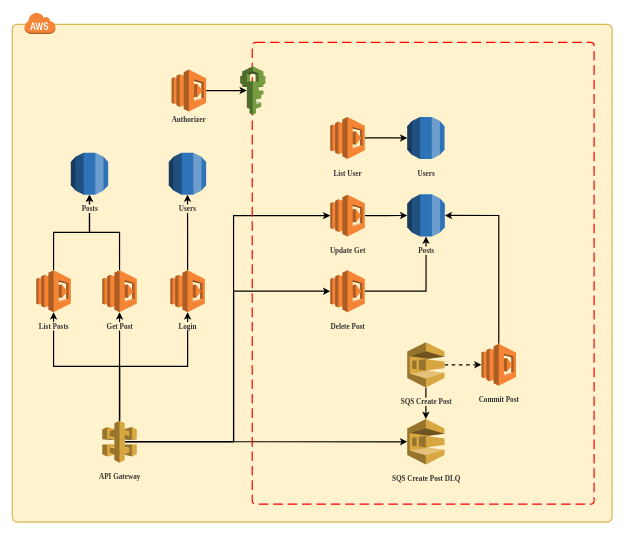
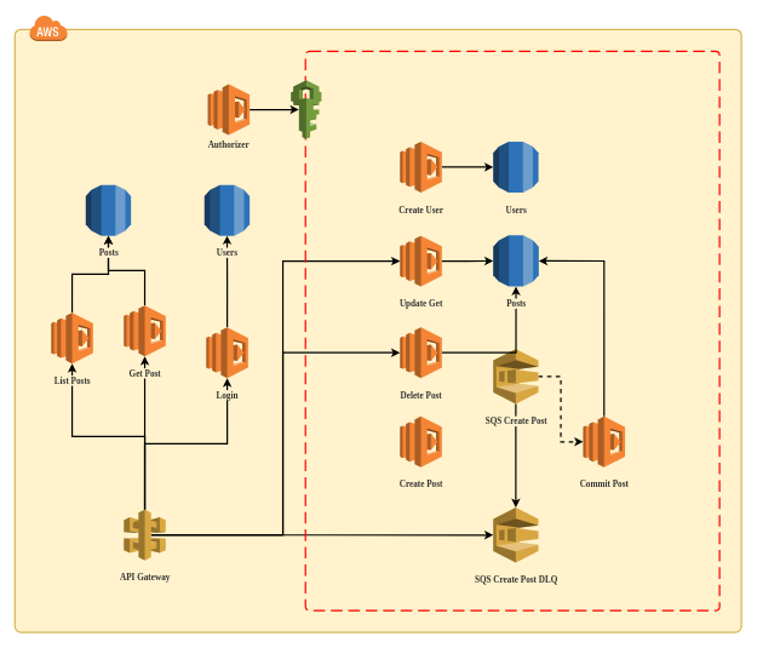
- <mxCell id="22" value="List User" style="outlineConnect=0;dashed=0;verticalLabelPosition=bottom;verticalAlign=top;align=center;html=1;shape=mxgraph.aws3.lambda;fillColor=#F58534;gradientColor=none;fontStyle=1;fontFamily=Verdana;labelBackgroundColor=#FFF2CC;fontColor=#333333;spacingTop=10;" vertex="1" parent="1"><mxGeometry x="550.14" y="194.5" width="57.58" height="70" as="geometry" /></mxCell>
+ <mxCell id="22" value="Create User" style="outlineConnect=0;dashed=0;verticalLabelPosition=bottom;verticalAlign=top;align=center;html=1;shape=mxgraph.aws3.lambda;fillColor=#F58534;gradientColor=none;fontStyle=1;fontFamily=Verdana;labelBackgroundColor=#FFF2CC;fontColor=#333333;spacingTop=10;" vertex="1" parent="1"><mxGeometry x="550.14" y="194.5" width="57.58" height="70" as="geometry" /></mxCell>
- <mxCell id="16" value="List Posts" style="outlineConnect=0;dashed=0;verticalLabelPosition=bottom;verticalAlign=top;align=center;html=1;shape=mxgraph.aws3.lambda;fillColor=#F58534;gradientColor=none;fontFamily=Verdana;fontStyle=1;labelBackgroundColor=#FFF2CC;fontColor=#333333;spacingTop=10;" vertex="1" parent="1"><mxGeometry x="60" y="450" width="57.58" height="70" as="geometry" /></mxCell>
+ <mxCell id="16" value="List Posts" style="outlineConnect=0;dashed=0;verticalLabelPosition=bottom;verticalAlign=top;align=center;html=1;shape=mxgraph.aws3.lambda;fillColor=#F58534;gradientColor=none;fontFamily=Verdana;fontStyle=1;labelBackgroundColor=#FFF2CC;fontColor=#333333;spacingTop=10;" vertex="1" parent="1"><mxGeometry x="70" y="430" width="57.58" height="70" as="geometry" /></mxCell>
- <mxCell id="18" value="Get Post" style="outlineConnect=0;dashed=0;verticalLabelPosition=bottom;verticalAlign=top;align=center;html=1;shape=mxgraph.aws3.lambda;fillColor=#F58534;gradientColor=none;labelBackgroundColor=#FFF2CC;fontColor=#333333;fontFamily=Verdana;fontStyle=1;spacingTop=10;" vertex="1" parent="1"><mxGeometry x="170" y="450" width="57.58" height="70" as="geometry" /></mxCell>
+ <mxCell id="18" value="Get Post" style="outlineConnect=0;dashed=0;verticalLabelPosition=bottom;verticalAlign=top;align=center;html=1;shape=mxgraph.aws3.lambda;fillColor=#F58534;gradientColor=none;labelBackgroundColor=#FFF2CC;fontColor=#333333;fontFamily=Verdana;fontStyle=1;spacingTop=10;" vertex="1" parent="1"><mxGeometry x="170" y="420" width="57.58" height="70" as="geometry" /></mxCell>
+ <mxCell id="25" value="Create Post" style="outlineConnect=0;dashed=0;verticalLabelPosition=bottom;verticalAlign=top;align=center;html=1;shape=mxgraph.aws3.lambda;fillColor=#F58534;gradientColor=none;labelBackgroundColor=#FFF2CC;spacingTop=10;fontColor=#333333;fontFamily=Verdana;fontStyle=1" vertex="1" parent="1"><mxGeometry x="550.14" y="572.75" width="57.58" height="70" as="geometry" /></mxCell>
- <mxCell id="28" value="SQS Create Post" style="outlineConnect=0;dashed=0;verticalLabelPosition=bottom;verticalAlign=top;align=center;html=1;shape=mxgraph.aws3.sqs;fillColor=#D9A741;gradientColor=none;fontStyle=1;fontFamily=Verdana;labelBackgroundColor=#FFF2CC;fontColor=#333333;spacingTop=10;" vertex="1" parent="1"><mxGeometry x="678.48" y="570" width="62.1" height="75.5" as="geometry" /></mxCell>
+ <mxCell id="28" value="SQS Create Post" style="outlineConnect=0;dashed=0;verticalLabelPosition=bottom;verticalAlign=top;align=center;html=1;shape=mxgraph.aws3.sqs;fillColor=#D9A741;gradientColor=none;fontStyle=1;fontFamily=Verdana;labelBackgroundColor=#FFF2CC;fontColor=#333333;spacingTop=10;" vertex="1" parent="1"><mxGeometry x="678.48" y="480" width="62.1" height="75.5" as="geometry" /></mxCell>
